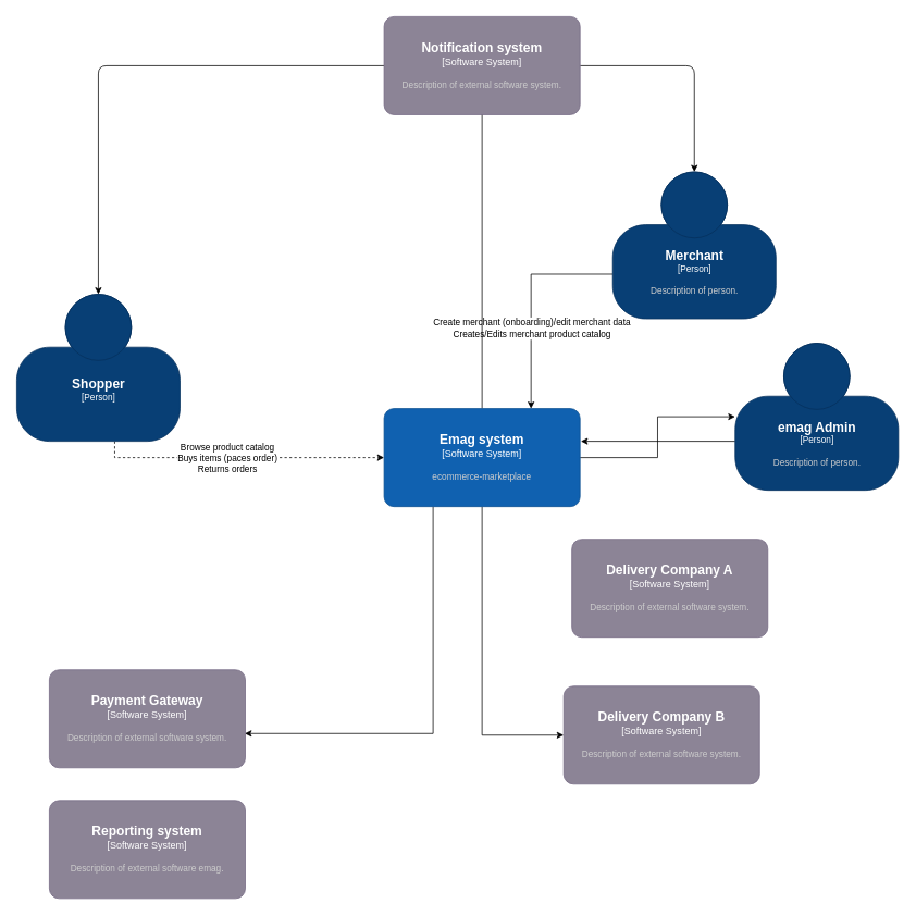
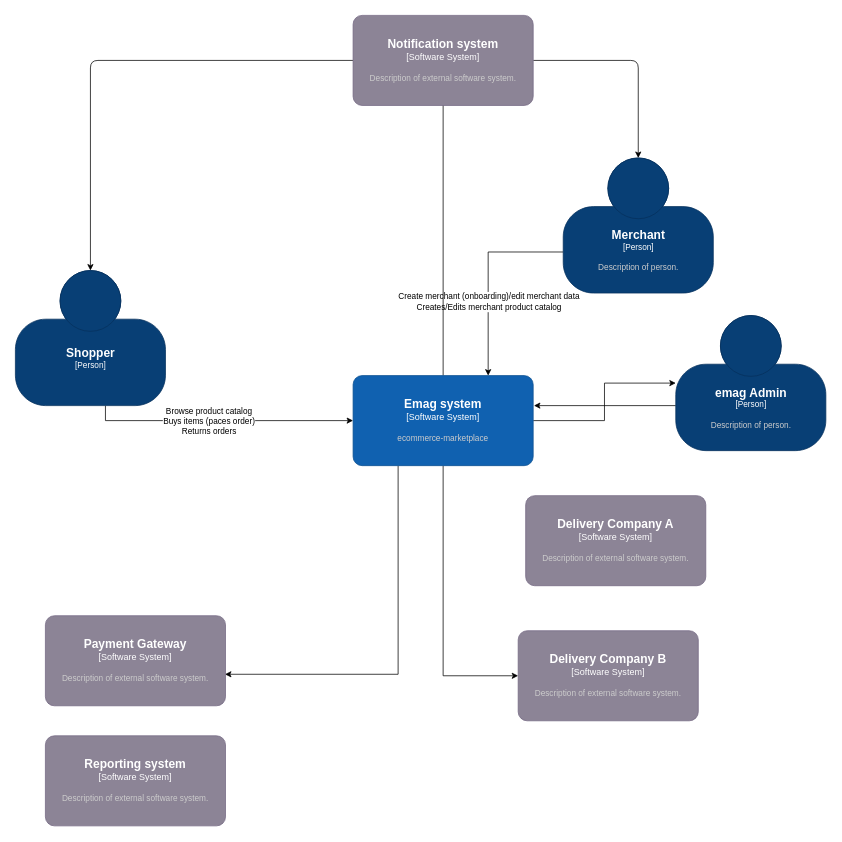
- <mxCell id="2" style="edgeStyle=orthogonalEdgeStyle;rounded=0;orthogonalLoop=1;jettySize=auto;html=1;entryX=0;entryY=0.5;entryDx=0;entryDy=0;entryPerimeter=0;dashed=1;" parent="1" source="4" target="14" edge="1"><mxGeometry relative="1" as="geometry"><Array as="points"><mxPoint y="560" x="140" /><mxPoint y="560" x="140" /></Array></mxGeometry></mxCell>
+ <mxCell id="2" style="edgeStyle=orthogonalEdgeStyle;rounded=0;orthogonalLoop=1;jettySize=auto;html=1;entryX=0;entryY=0.5;entryDx=0;entryDy=0;entryPerimeter=0;" parent="1" source="4" target="14" edge="1"><mxGeometry relative="1" as="geometry"><Array as="points"><mxPoint y="560" x="140" /><mxPoint y="560" x="140" /></Array></mxGeometry></mxCell>
- <mxCell id="21" value="&lt;font style=&quot;font-size: 16px&quot;&gt;&lt;b&gt;Reporting system&lt;/b&gt;&lt;/font&gt;&lt;div&gt;[Software System]&lt;/div&gt;&lt;br&gt;&lt;div&gt;&lt;font style=&quot;font-size: 11px&quot;&gt;&lt;font color=&quot;#cccccc&quot;&gt;Description of external software emag.&lt;/font&gt;&lt;/div&gt;" style="rounded=1;whiteSpace=wrap;html=1;labelBackgroundColor=none;fillColor=#8C8496;fontColor=#ffffff;align=center;arcSize=10;strokeColor=#736782;metaEdit=1;resizable=0;points=[[0.25,0,0],[0.5,0,0],[0.75,0,0],[1,0.25,0],[1,0.5,0],[1,0.75,0],[0.75,1,0],[0.5,1,0],[0.25,1,0],[0,0.75,0],[0,0.5,0],[0,0.25,0]];" parent="1" vertex="1"><mxGeometry x="60" y="980" width="240" height="120" as="geometry" /></mxCell>
+ <mxCell id="21" value="&lt;font style=&quot;font-size: 16px&quot;&gt;&lt;b&gt;Reporting system&lt;/b&gt;&lt;/font&gt;&lt;div&gt;[Software System]&lt;/div&gt;&lt;br&gt;&lt;div&gt;&lt;font style=&quot;font-size: 11px&quot;&gt;&lt;font color=&quot;#cccccc&quot;&gt;Description of external software system.&lt;/font&gt;&lt;/div&gt;" style="rounded=1;whiteSpace=wrap;html=1;labelBackgroundColor=none;fillColor=#8C8496;fontColor=#ffffff;align=center;arcSize=10;strokeColor=#736782;metaEdit=1;resizable=0;points=[[0.25,0,0],[0.5,0,0],[0.75,0,0],[1,0.25,0],[1,0.5,0],[1,0.75,0],[0.75,1,0],[0.5,1,0],[0.25,1,0],[0,0.75,0],[0,0.5,0],[0,0.25,0]];" parent="1" vertex="1"><mxGeometry x="60" y="980" width="240" height="120" as="geometry" /></mxCell>
